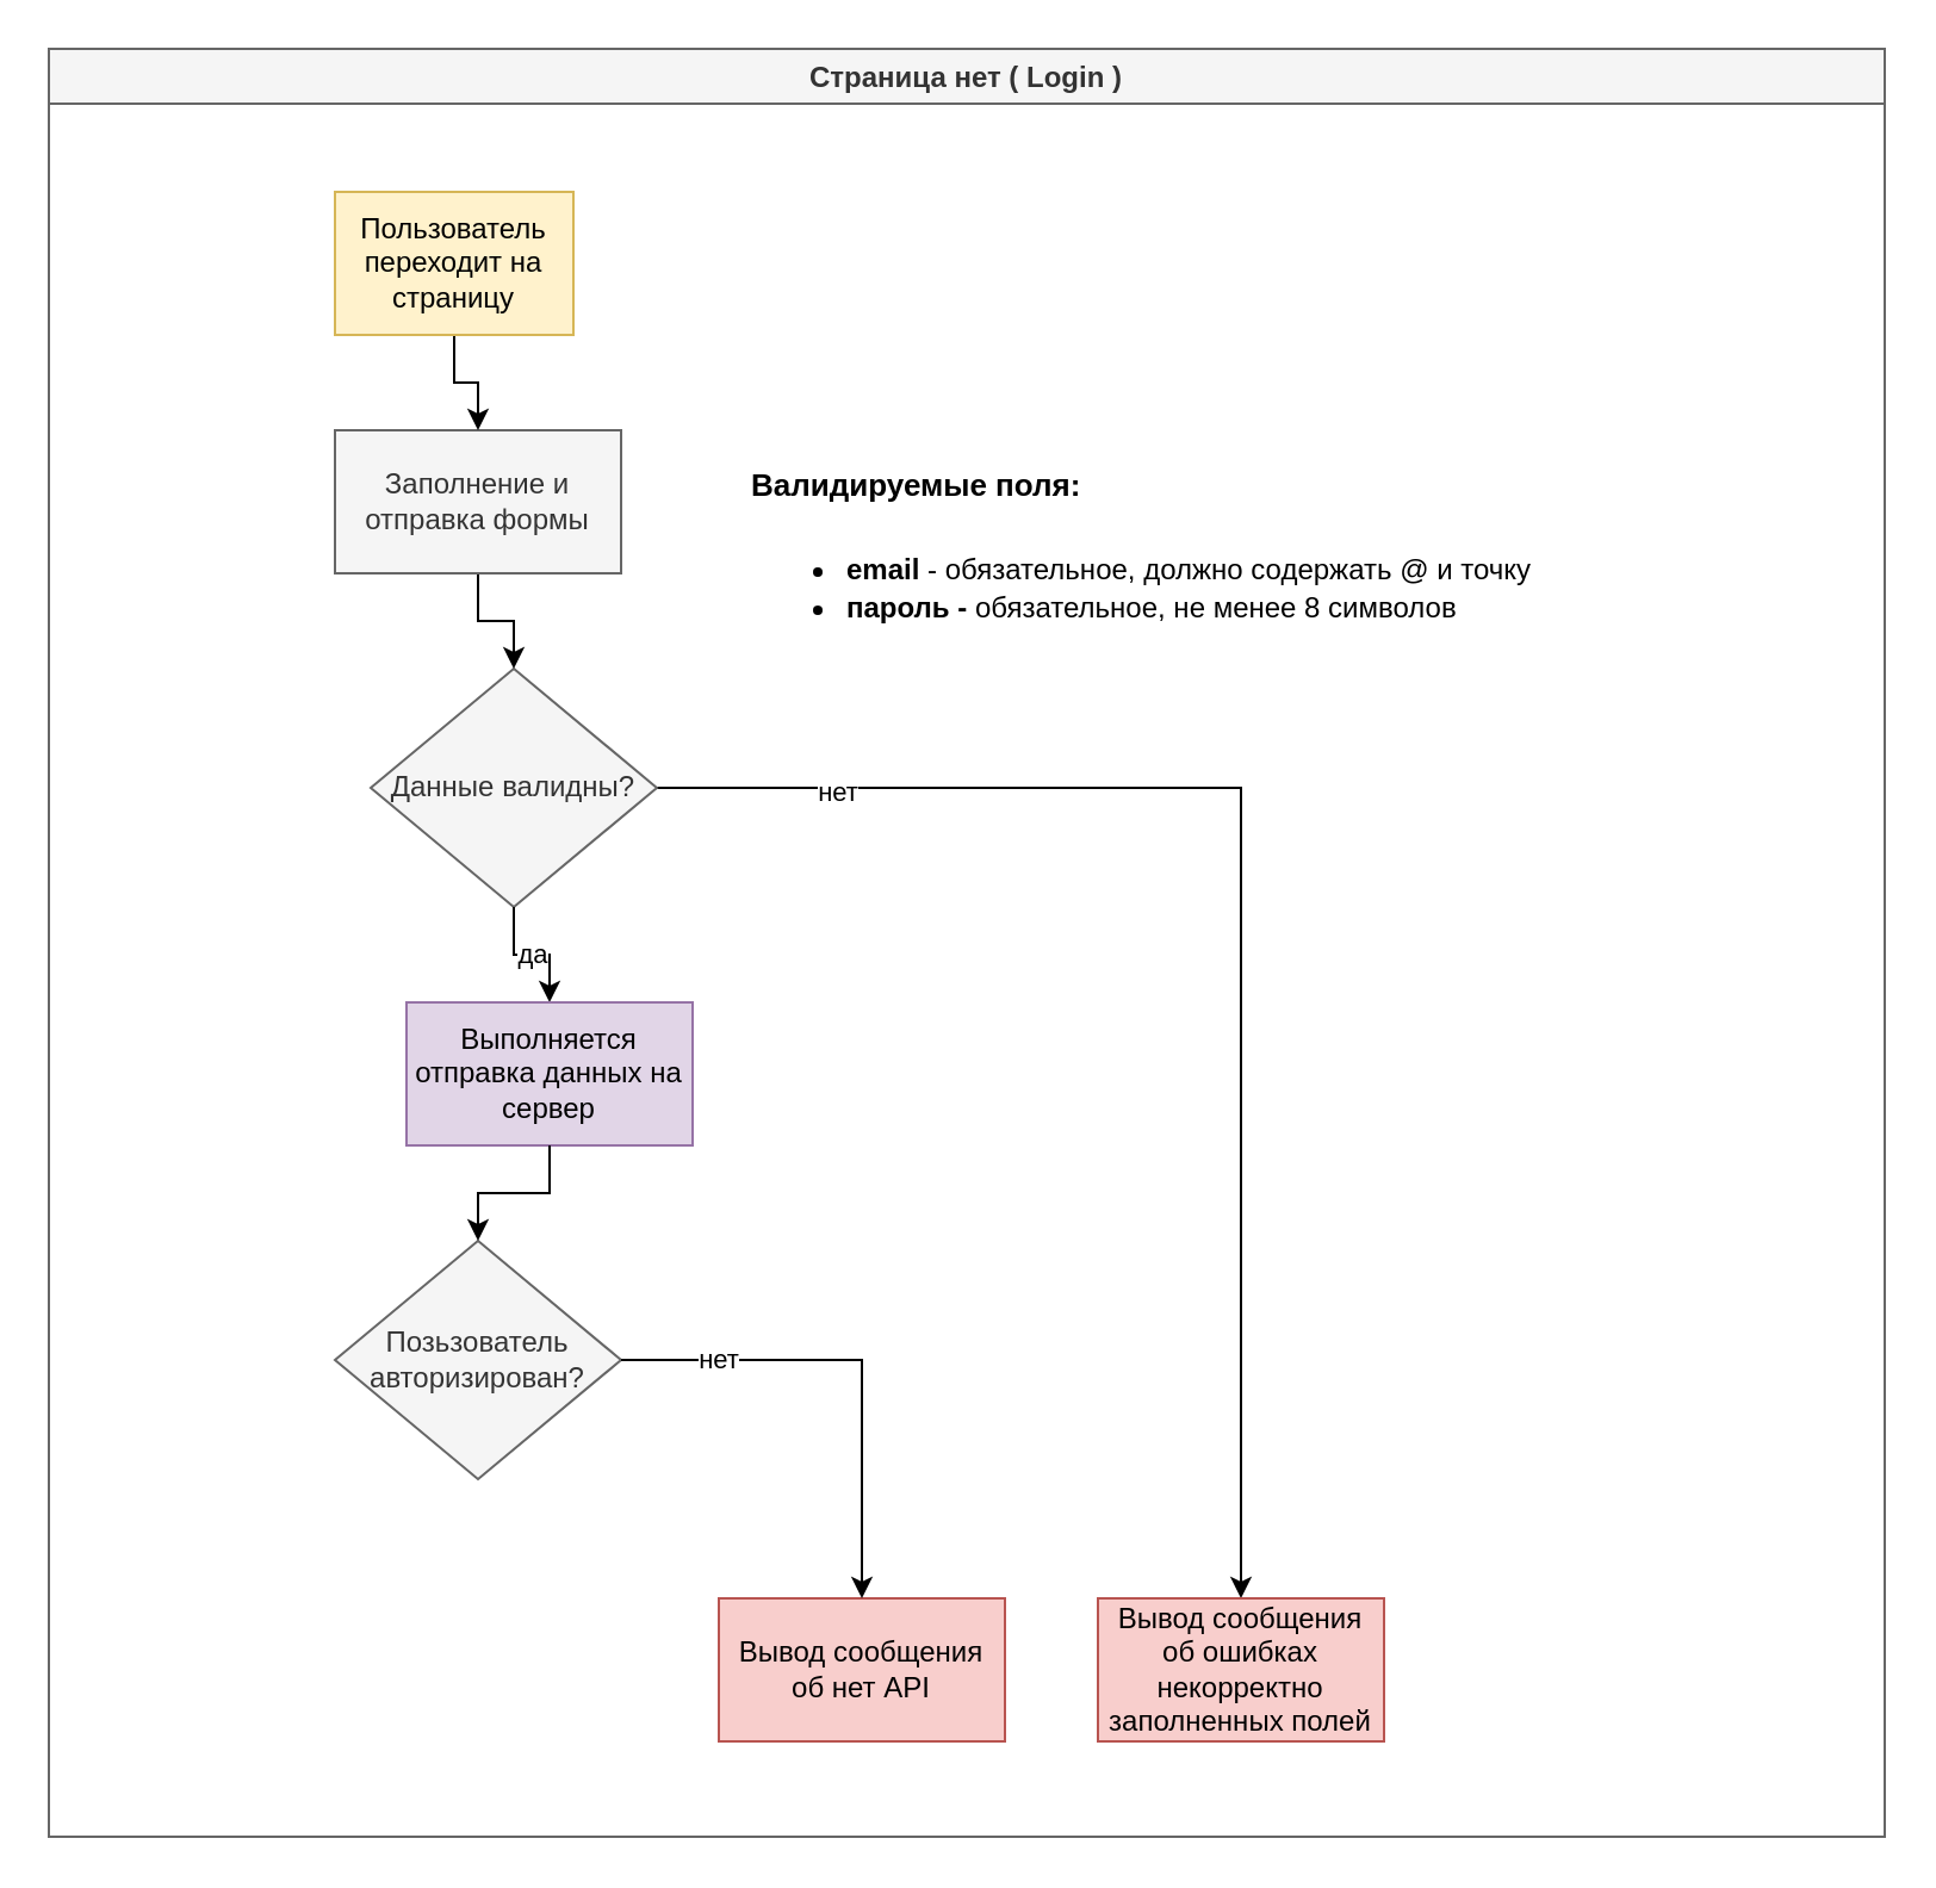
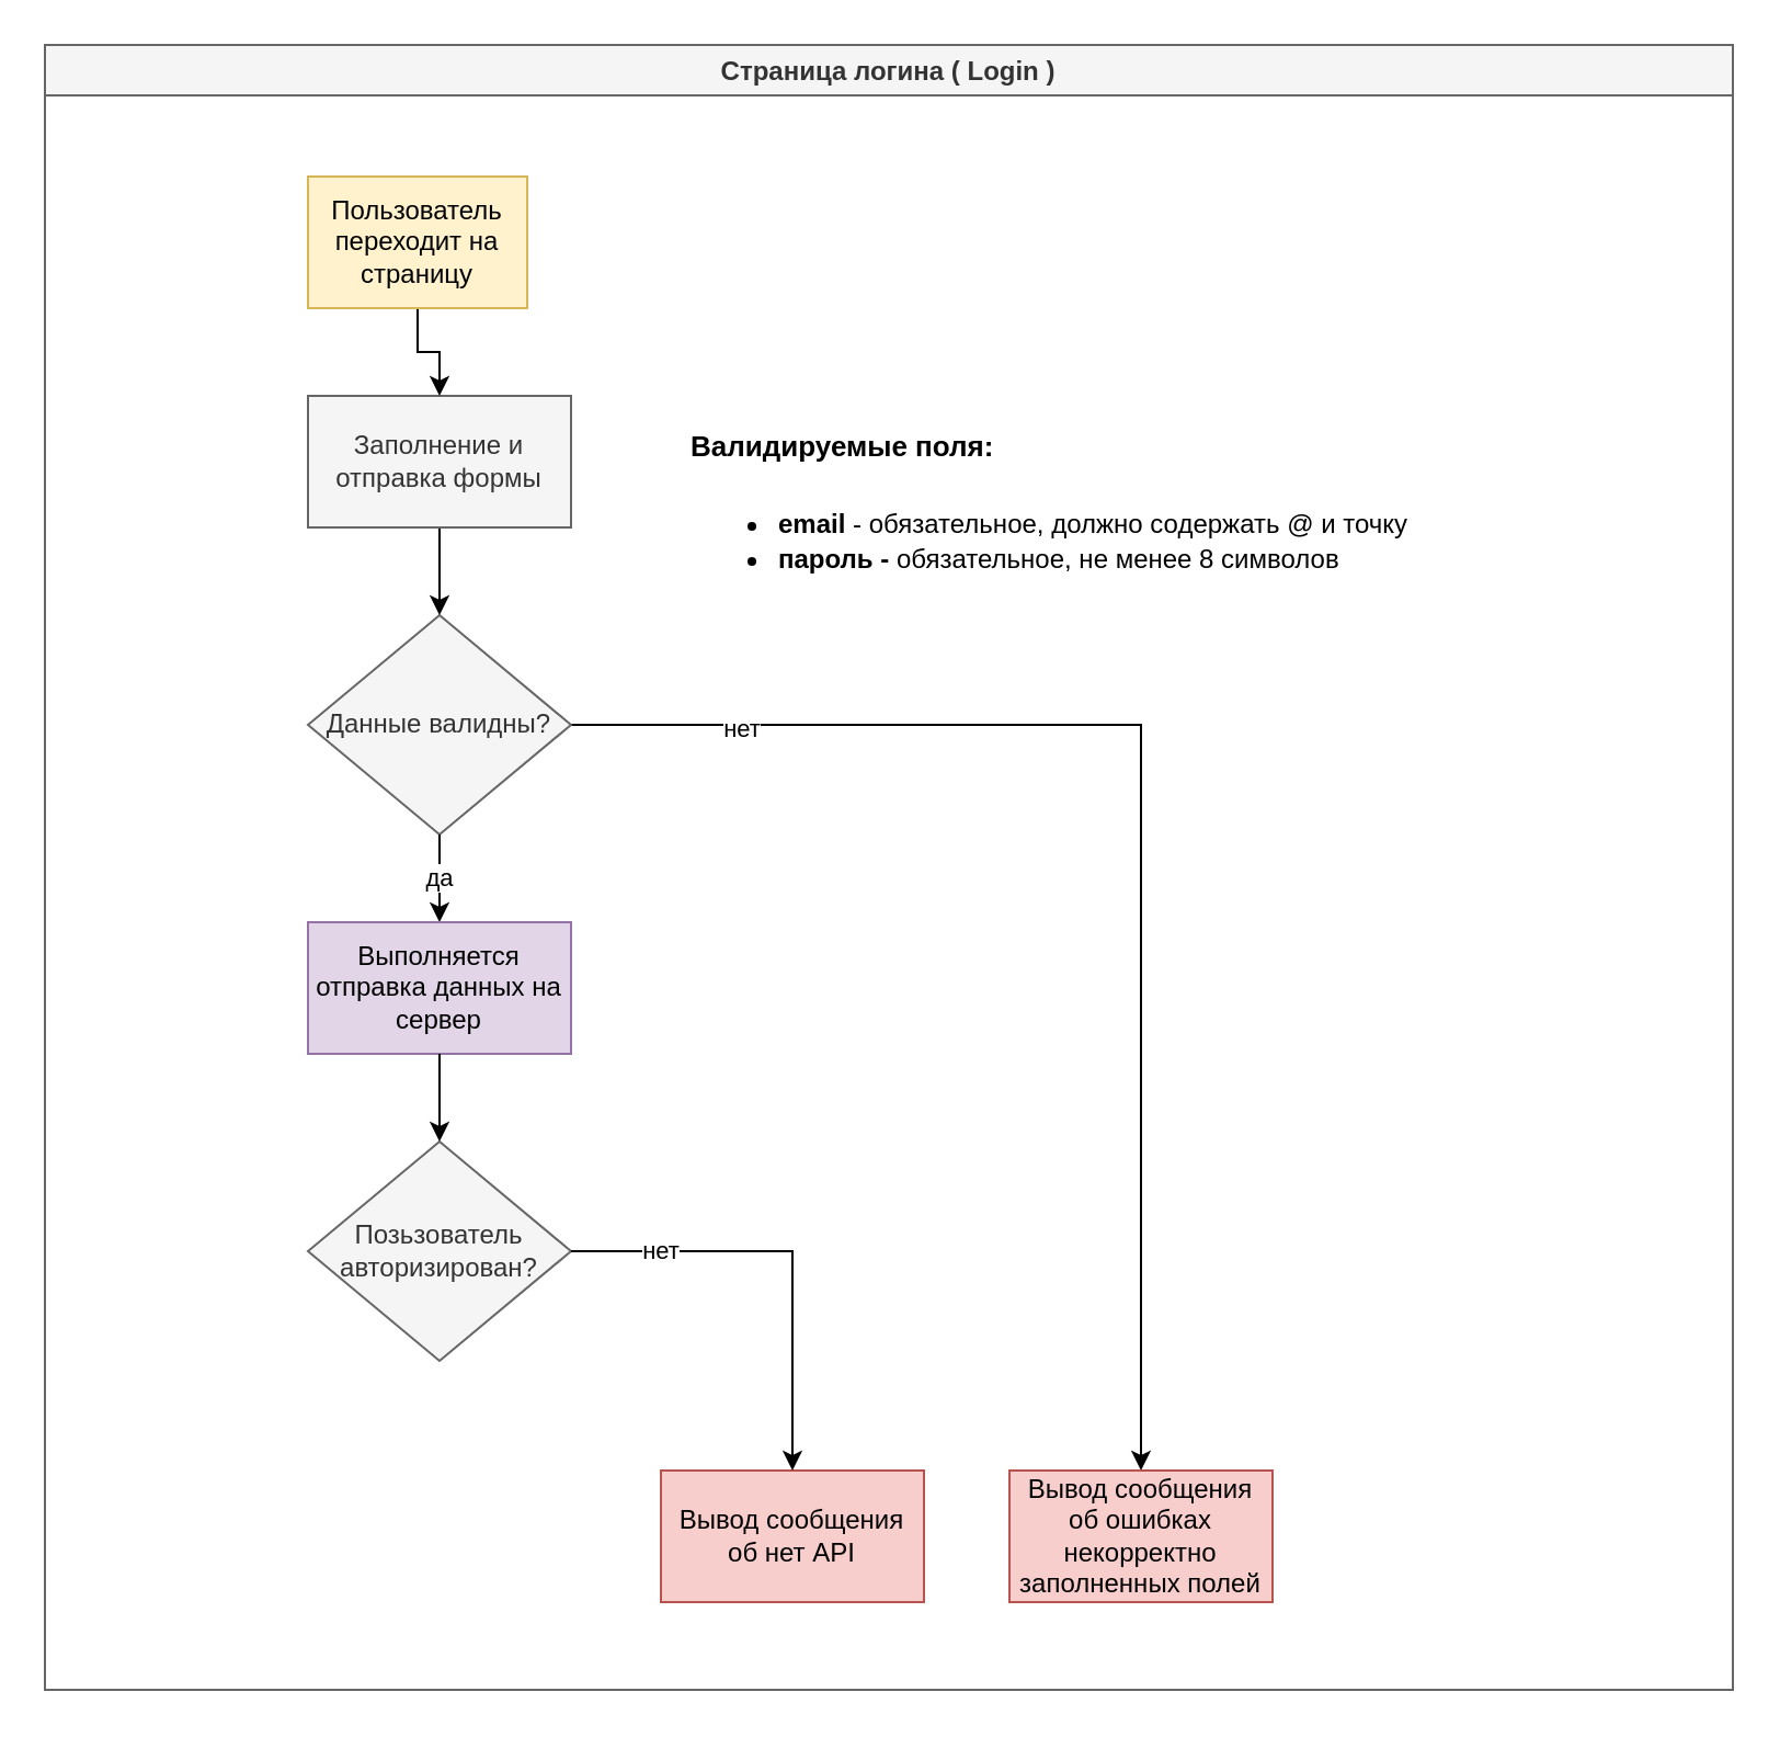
- <mxCell id="2" value="Страница нет ( Login )" style="swimlane;fillColor=#f5f5f5;strokeColor=#666666;fontStyle=1;fontColor=#333333;" parent="1" vertex="1"><mxGeometry x="20" y="20" width="770" height="750" as="geometry" /></mxCell>
+ <mxCell id="2" value="Страница логина ( Login )" style="swimlane;fillColor=#f5f5f5;strokeColor=#666666;fontStyle=1;fontColor=#333333;" parent="1" vertex="1"><mxGeometry x="20" y="20" width="770" height="750" as="geometry" /></mxCell>
- <mxCell id="5" value="Данные валидны?" style="rhombus;whiteSpace=wrap;html=1;fillColor=#f5f5f5;strokeColor=#666666;strokeWidth=1;fontColor=#333333;" parent="2" vertex="1"><mxGeometry x="135" y="260" width="120" height="100" as="geometry" /></mxCell>
+ <mxCell id="5" value="Данные валидны?" style="rhombus;whiteSpace=wrap;html=1;fillColor=#f5f5f5;strokeColor=#666666;strokeWidth=1;fontColor=#333333;" parent="2" vertex="1"><mxGeometry x="120" y="260" width="120" height="100" as="geometry" /></mxCell>
- <mxCell id="9" value="Выполняется отправка данных на сервер" style="rounded=0;whiteSpace=wrap;html=1;fillColor=#e1d5e7;strokeColor=#9673a6;" parent="2" vertex="1"><mxGeometry x="150" y="400" width="120" height="60" as="geometry" /></mxCell>
+ <mxCell id="9" value="Выполняется отправка данных на сервер" style="rounded=0;whiteSpace=wrap;html=1;fillColor=#e1d5e7;strokeColor=#9673a6;" parent="2" vertex="1"><mxGeometry x="120" y="400" width="120" height="60" as="geometry" /></mxCell>
